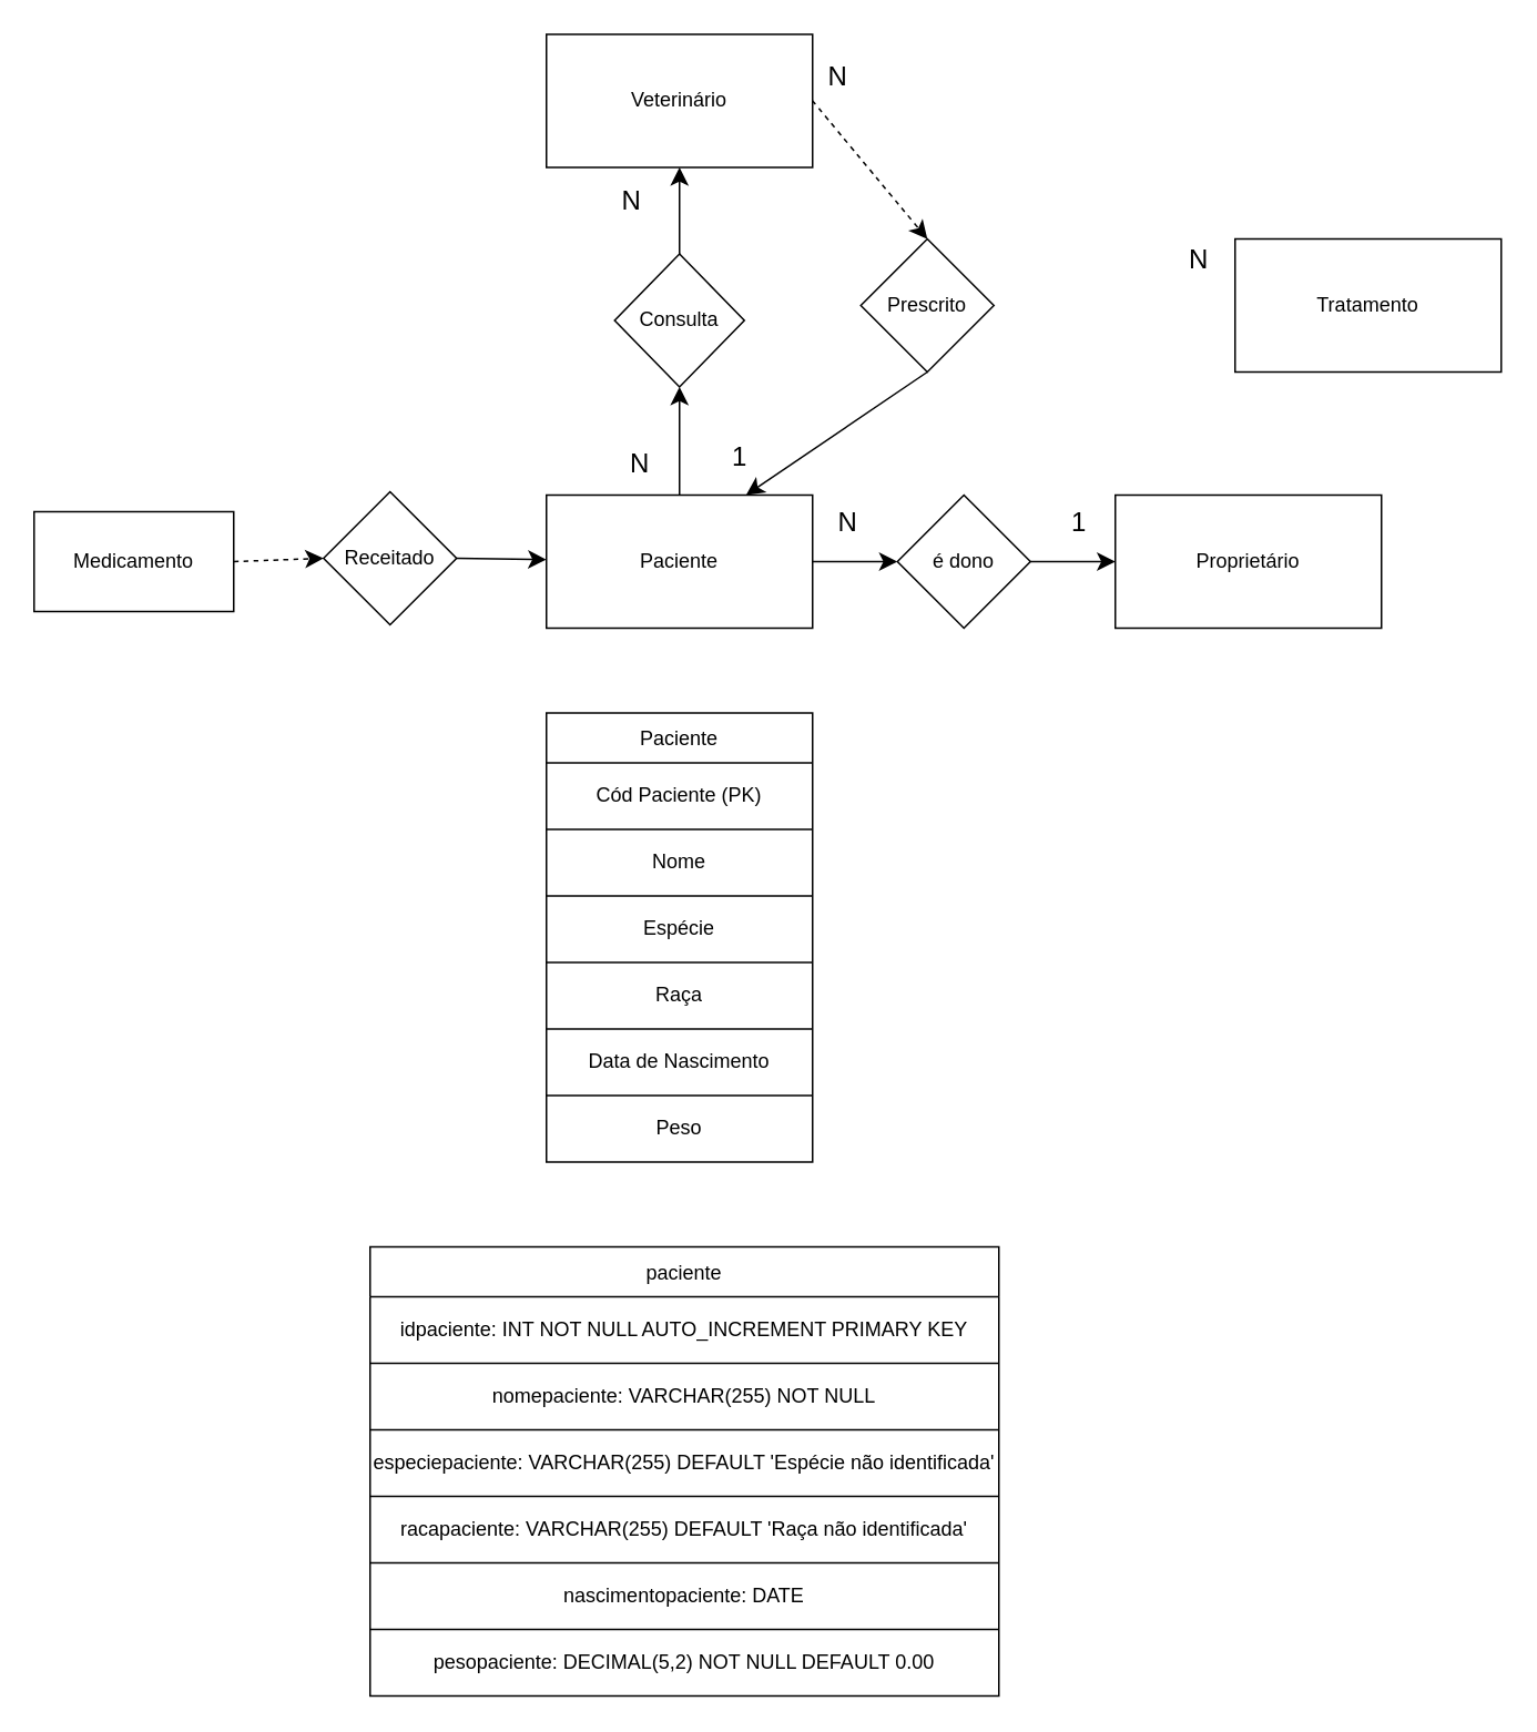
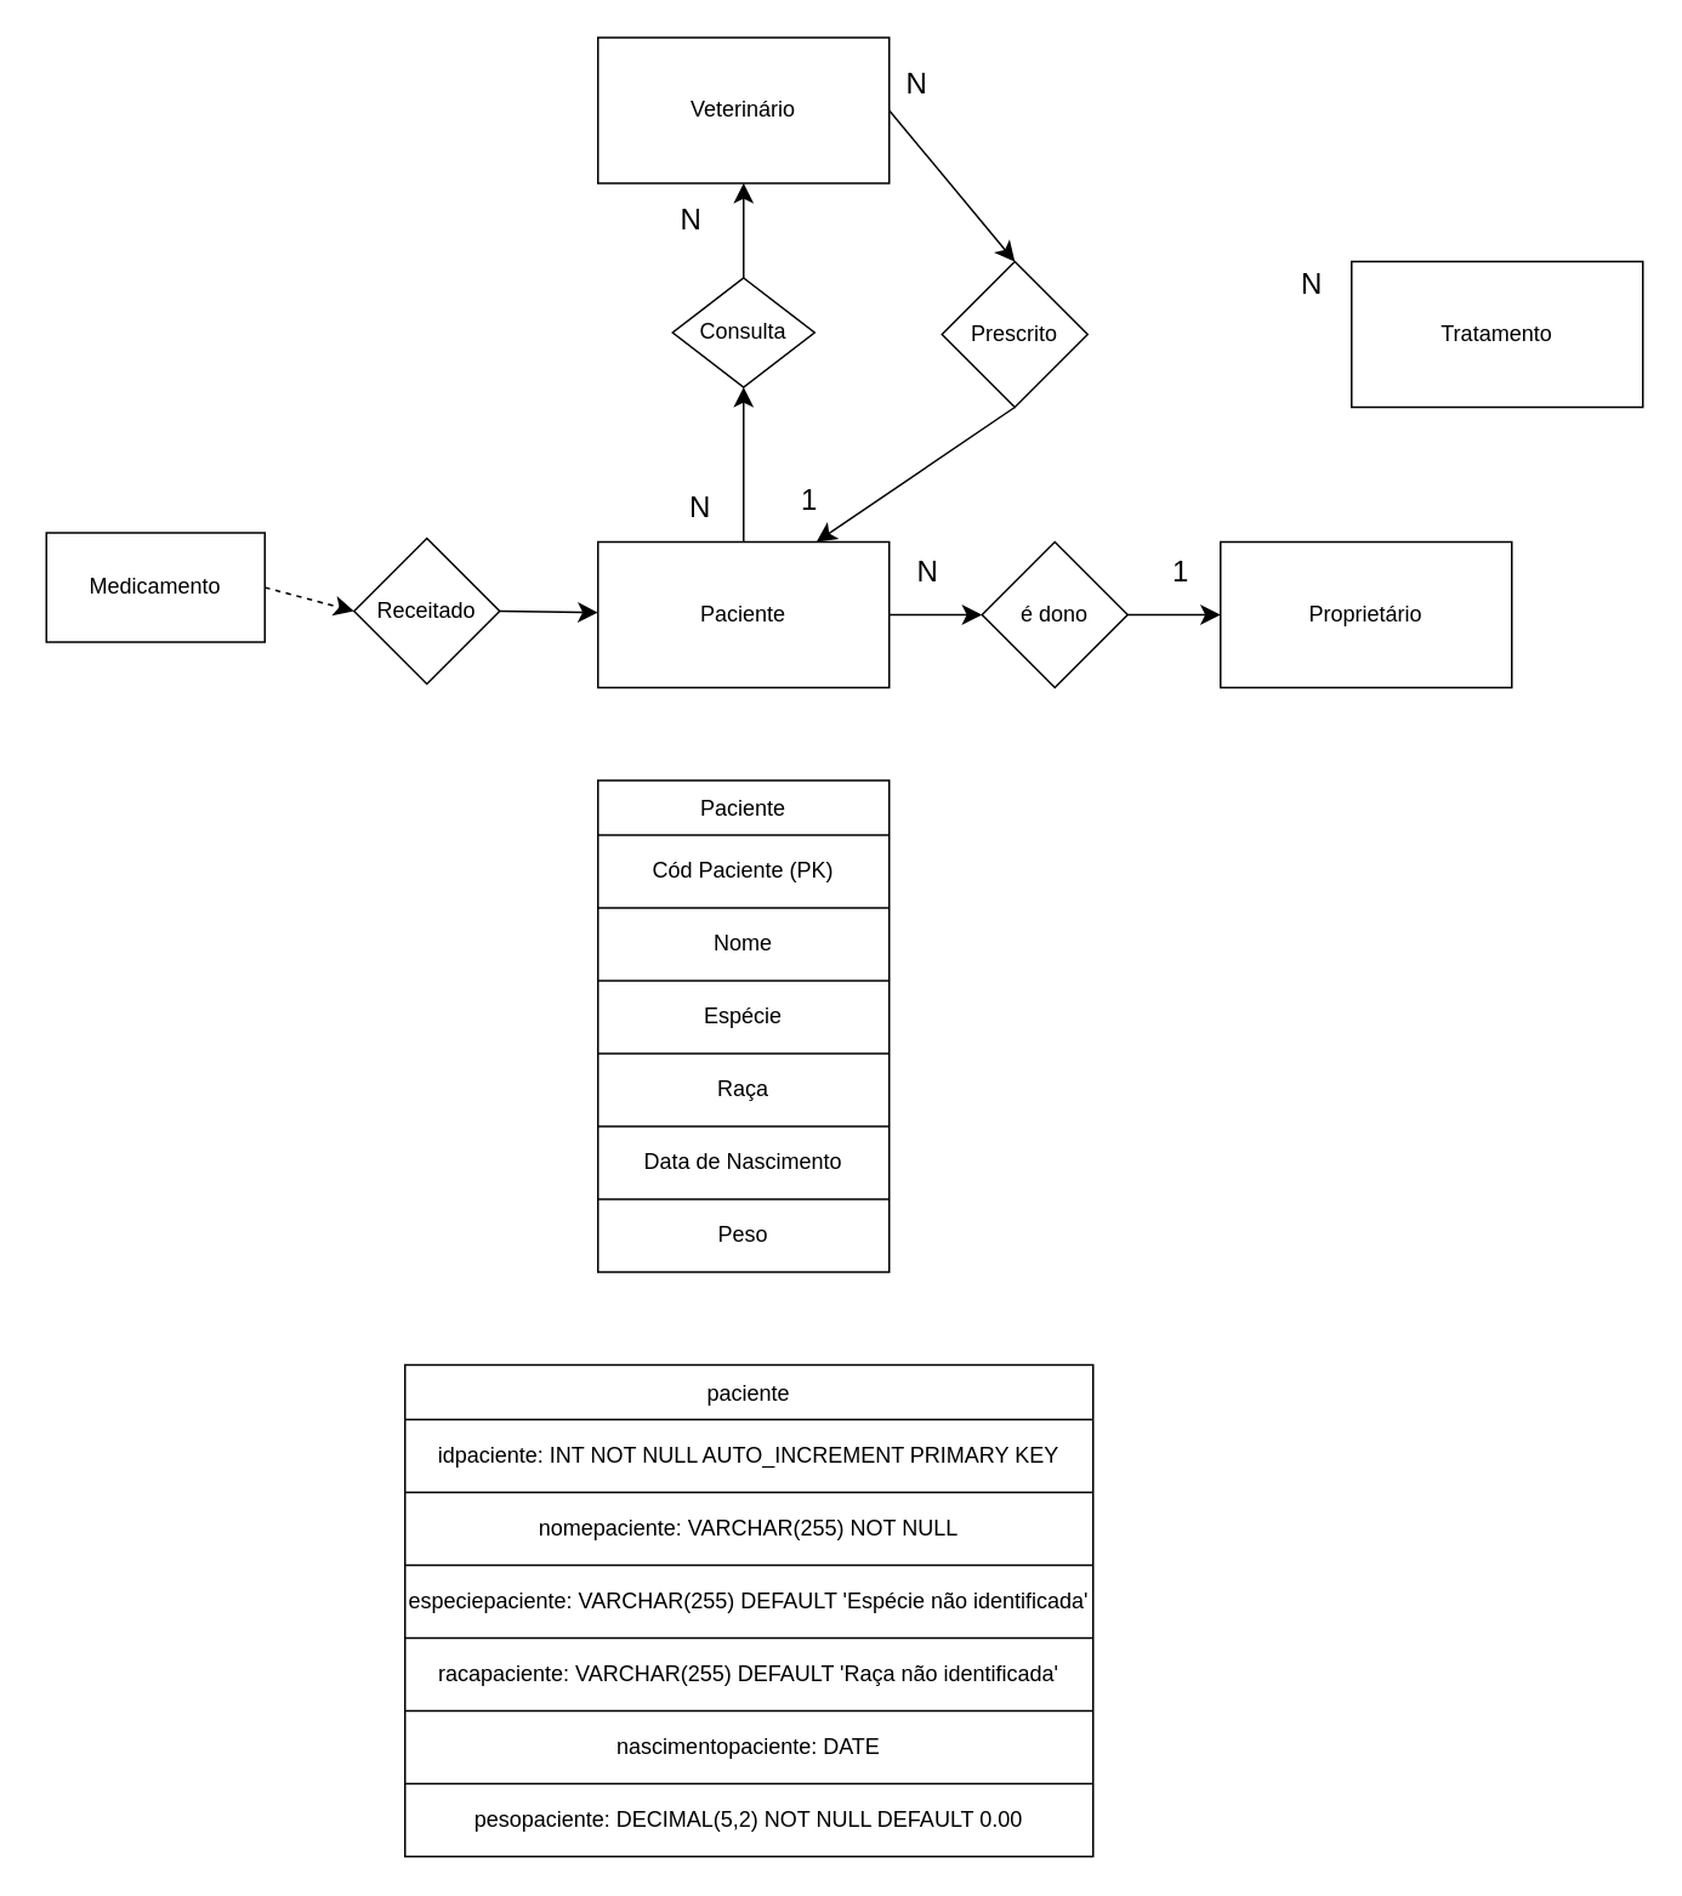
- <mxCell id="5" style="edgeStyle=none;curved=1;rounded=0;orthogonalLoop=1;jettySize=auto;html=1;exitX=1;exitY=0.5;exitDx=0;exitDy=0;entryX=0.5;entryY=0;entryDx=0;entryDy=0;fontSize=12;startSize=8;endSize=8;dashed=1;" edge="1" parent="1" source="6" target="22"><mxGeometry relative="1" as="geometry" /></mxCell>
+ <mxCell id="5" style="edgeStyle=none;curved=1;rounded=0;orthogonalLoop=1;jettySize=auto;html=1;exitX=1;exitY=0.5;exitDx=0;exitDy=0;entryX=0.5;entryY=0;entryDx=0;entryDy=0;fontSize=12;startSize=8;endSize=8;" edge="1" parent="1" source="6" target="22"><mxGeometry relative="1" as="geometry" /></mxCell>
- <mxCell id="14" value="Consulta" style="rhombus;whiteSpace=wrap;html=1;" vertex="1" parent="1"><mxGeometry x="369" y="152" width="78" height="80" as="geometry" /></mxCell>
+ <mxCell id="14" value="Consulta" style="rhombus;whiteSpace=wrap;html=1;" vertex="1" parent="1"><mxGeometry x="369" y="152" width="78" height="60" as="geometry" /></mxCell>
- <mxCell id="10" value="Medicamento" style="whiteSpace=wrap;html=1;" vertex="1" parent="1"><mxGeometry x="20" y="307" width="120" height="60" as="geometry" /></mxCell>
+ <mxCell id="10" value="Medicamento" style="whiteSpace=wrap;html=1;" vertex="1" parent="1"><mxGeometry x="25" y="292" width="120" height="60" as="geometry" /></mxCell>
